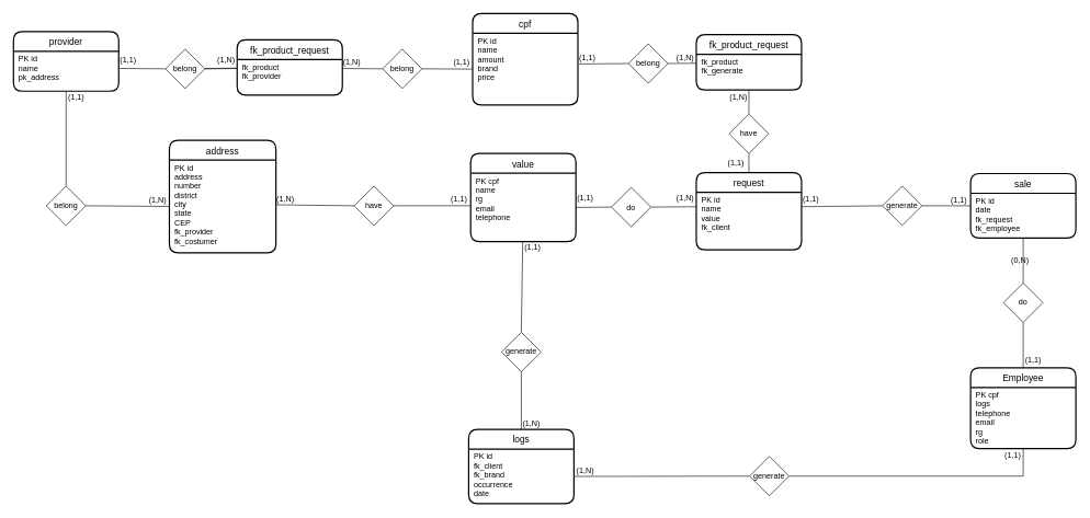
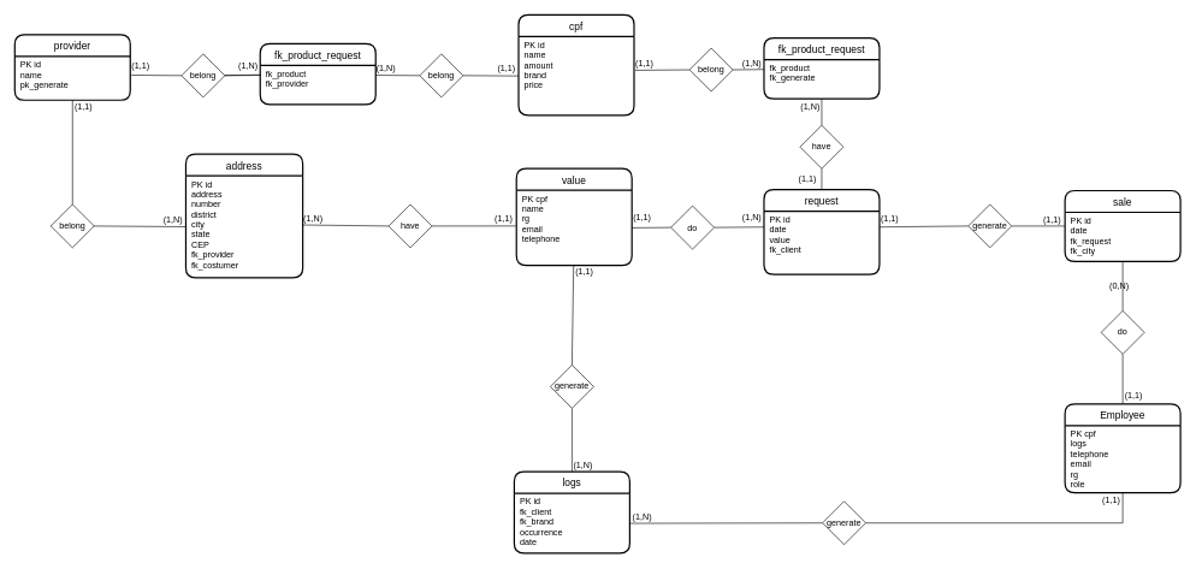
- <mxCell id="55" value="PK id&#10;name&#10;pk_address&#10;&#10;&#10;&#10;&#10;" style="align=left;strokeColor=none;fillColor=none;spacingLeft=8;fontSize=12;verticalAlign=top;resizable=0;rotatable=0;part=1;spacingTop=0;spacing=0;spacingBottom=0;" vertex="1" parent="54"><mxGeometry y="30" width="160" height="60.5" as="geometry" /></mxCell>
+ <mxCell id="55" value="PK id&#10;name&#10;pk_generate&#10;&#10;&#10;&#10;&#10;" style="align=left;strokeColor=none;fillColor=none;spacingLeft=8;fontSize=12;verticalAlign=top;resizable=0;rotatable=0;part=1;spacingTop=0;spacing=0;spacingBottom=0;" vertex="1" parent="54"><mxGeometry y="30" width="160" height="60.5" as="geometry" /></mxCell>
- <mxCell id="5" value="PK id&#10;name&#10;value&#10;fk_client&#10;" style="align=left;strokeColor=none;fillColor=none;spacingLeft=8;fontSize=12;verticalAlign=top;resizable=0;rotatable=0;part=1;spacingTop=0;spacing=0;spacingBottom=0;" vertex="1" parent="4"><mxGeometry y="30" width="160" height="87.5" as="geometry" /></mxCell>
+ <mxCell id="5" value="PK id&#10;date&#10;value&#10;fk_client&#10;" style="align=left;strokeColor=none;fillColor=none;spacingLeft=8;fontSize=12;verticalAlign=top;resizable=0;rotatable=0;part=1;spacingTop=0;spacing=0;spacingBottom=0;" vertex="1" parent="4"><mxGeometry y="30" width="160" height="87.5" as="geometry" /></mxCell>
- <mxCell id="24" value="PK id&#10;date&#10;fk_request&#10;fk_employee&#10;" style="align=left;strokeColor=none;fillColor=none;spacingLeft=8;fontSize=12;verticalAlign=top;resizable=0;rotatable=0;part=1;spacingTop=0;spacing=0;spacingBottom=0;" vertex="1" parent="23"><mxGeometry y="30" width="160" height="68" as="geometry" /></mxCell>
+ <mxCell id="24" value="PK id&#10;date&#10;fk_request&#10;fk_city&#10;" style="align=left;strokeColor=none;fillColor=none;spacingLeft=8;fontSize=12;verticalAlign=top;resizable=0;rotatable=0;part=1;spacingTop=0;spacing=0;spacingBottom=0;" vertex="1" parent="23"><mxGeometry y="30" width="160" height="68" as="geometry" /></mxCell>
